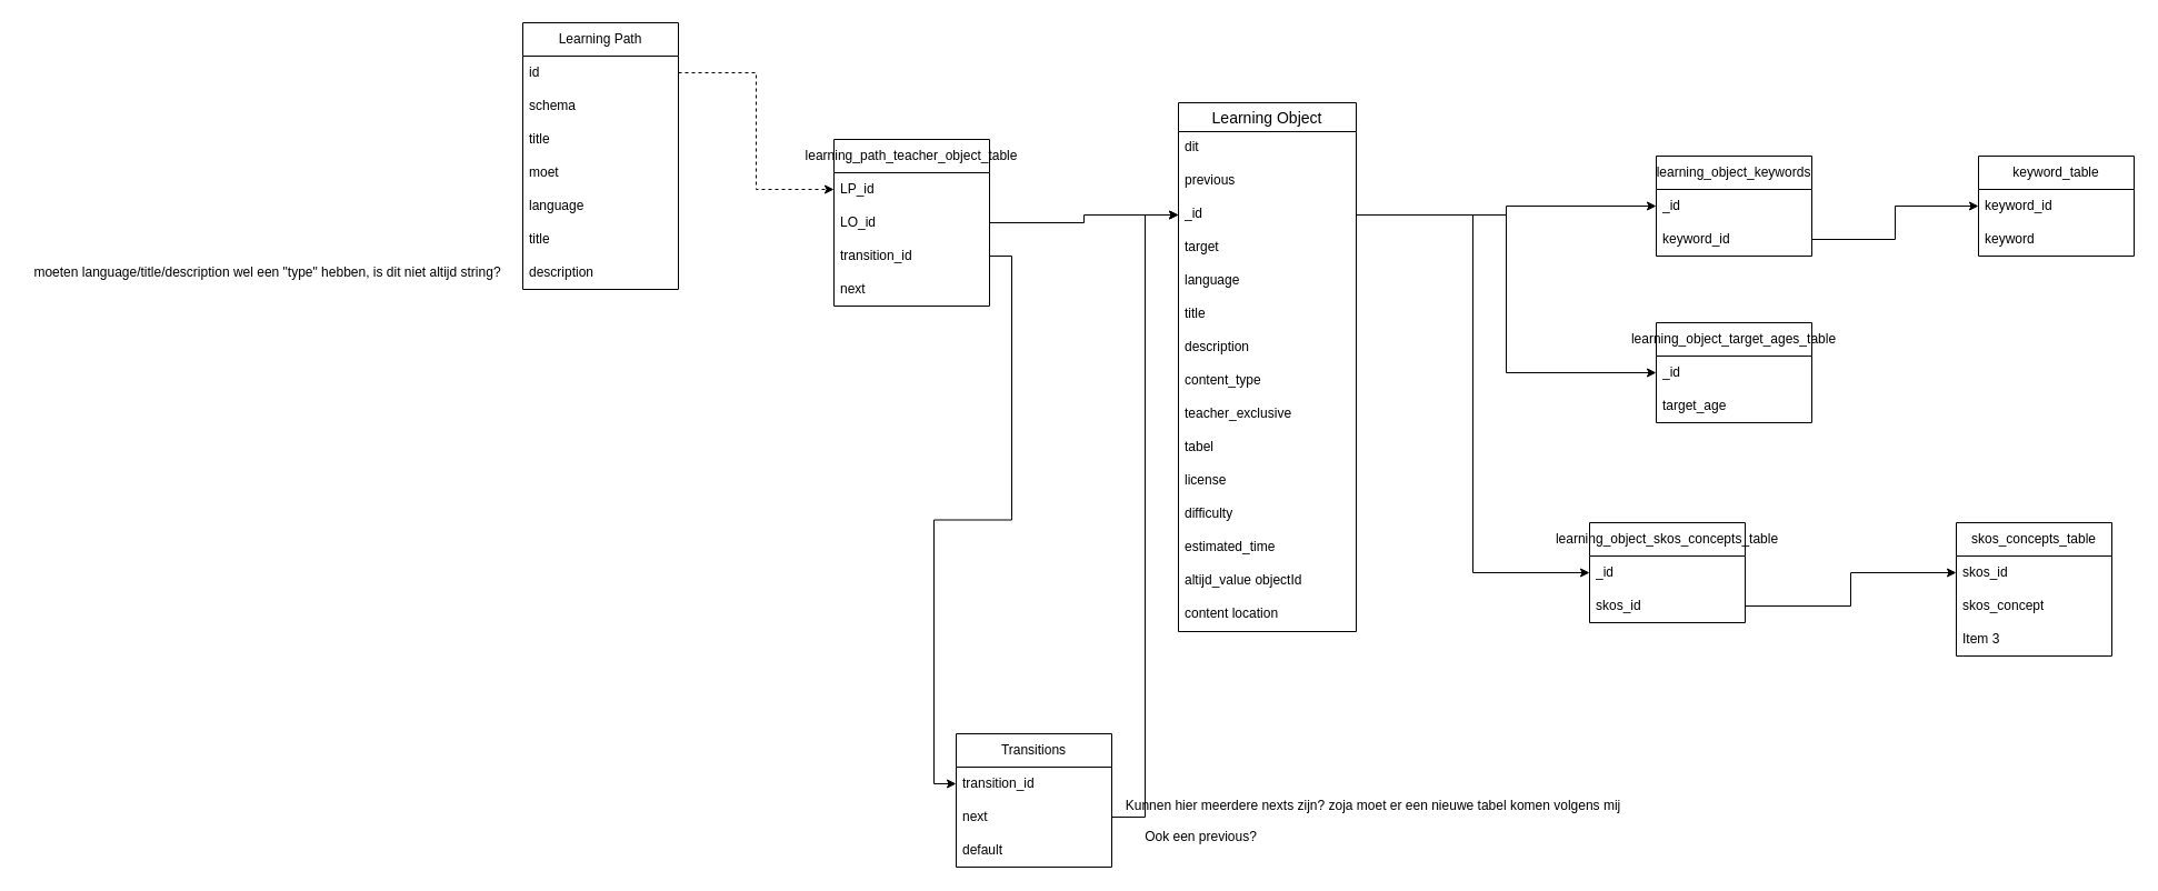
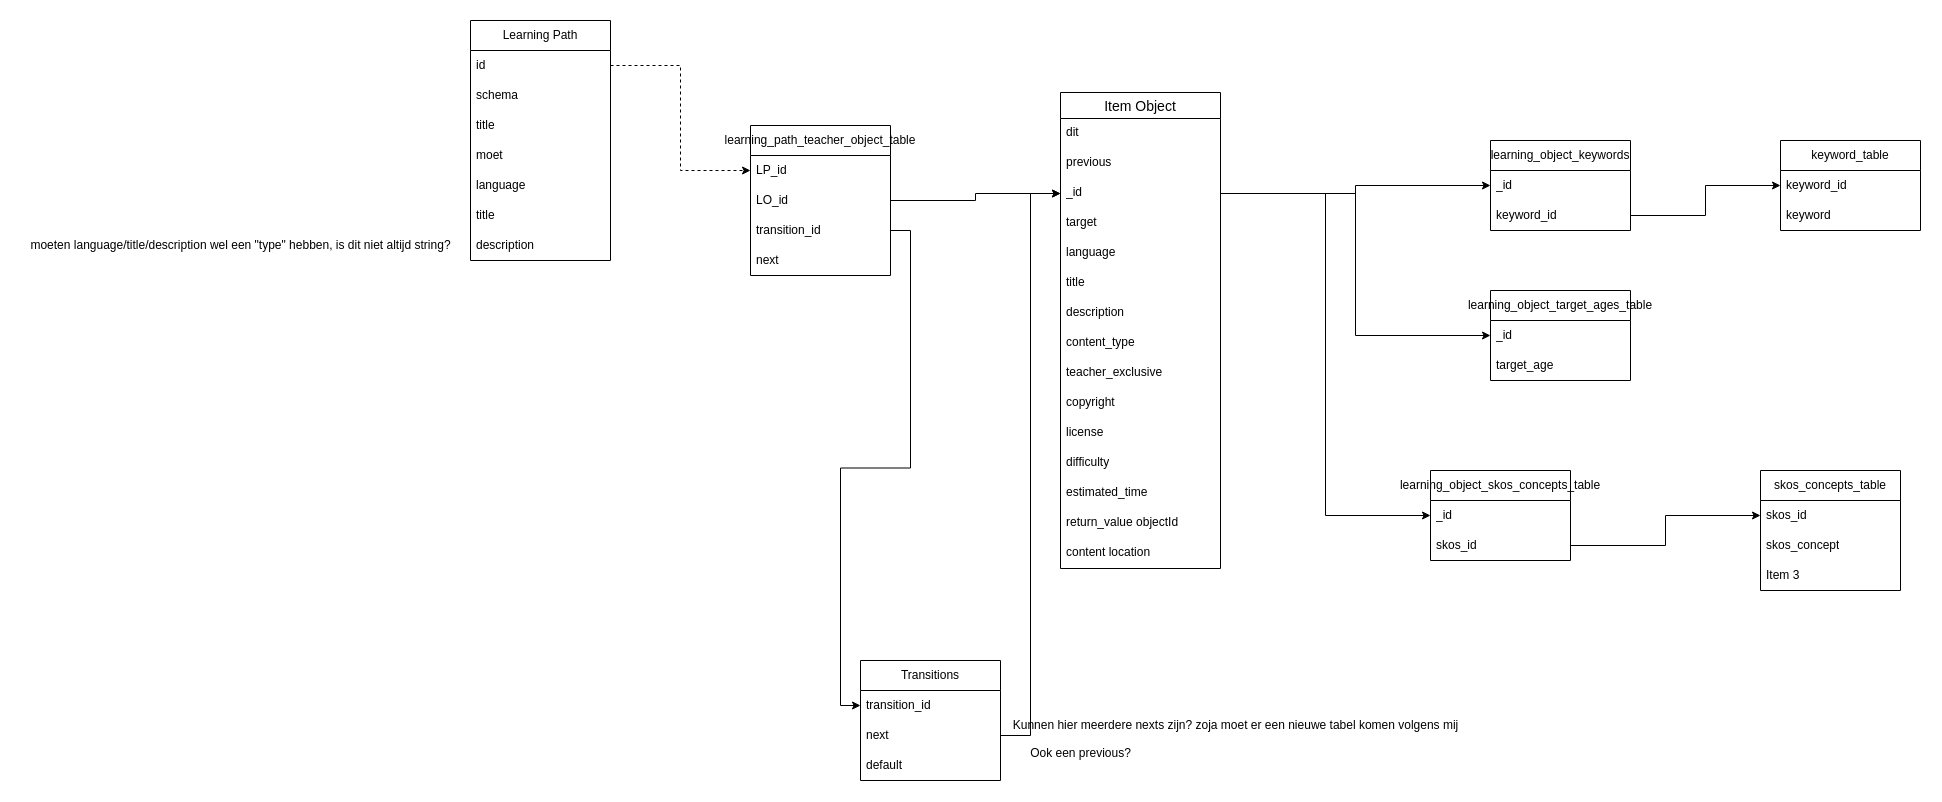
- <mxCell id="2" value="Learning Object" style="swimlane;fontStyle=0;childLayout=stackLayout;horizontal=1;startSize=26;horizontalStack=0;resizeParent=1;resizeParentMax=0;resizeLast=0;collapsible=1;marginBottom=0;align=center;fontSize=14;" vertex="1" parent="1"><mxGeometry x="1060" y="92" width="160" height="476" as="geometry" /></mxCell>
+ <mxCell id="2" value="Item Object" style="swimlane;fontStyle=0;childLayout=stackLayout;horizontal=1;startSize=26;horizontalStack=0;resizeParent=1;resizeParentMax=0;resizeLast=0;collapsible=1;marginBottom=0;align=center;fontSize=14;" vertex="1" parent="1"><mxGeometry x="1060" y="92" width="160" height="476" as="geometry" /></mxCell>
- <mxCell id="12" value="tabel" style="text;strokeColor=none;fillColor=none;spacingLeft=4;spacingRight=4;overflow=hidden;rotatable=0;points=[[0,0.5],[1,0.5]];portConstraint=eastwest;fontSize=12;whiteSpace=wrap;html=1;" vertex="1" parent="2"><mxGeometry y="296" width="160" height="30" as="geometry" /></mxCell>
+ <mxCell id="12" value="copyright" style="text;strokeColor=none;fillColor=none;spacingLeft=4;spacingRight=4;overflow=hidden;rotatable=0;points=[[0,0.5],[1,0.5]];portConstraint=eastwest;fontSize=12;whiteSpace=wrap;html=1;" vertex="1" parent="2"><mxGeometry y="296" width="160" height="30" as="geometry" /></mxCell>
- <mxCell id="16" value="altijd_value objectId" style="text;strokeColor=none;fillColor=none;spacingLeft=4;spacingRight=4;overflow=hidden;rotatable=0;points=[[0,0.5],[1,0.5]];portConstraint=eastwest;fontSize=12;whiteSpace=wrap;html=1;" vertex="1" parent="2"><mxGeometry y="416" width="160" height="30" as="geometry" /></mxCell>
+ <mxCell id="16" value="return_value objectId" style="text;strokeColor=none;fillColor=none;spacingLeft=4;spacingRight=4;overflow=hidden;rotatable=0;points=[[0,0.5],[1,0.5]];portConstraint=eastwest;fontSize=12;whiteSpace=wrap;html=1;" vertex="1" parent="2"><mxGeometry y="416" width="160" height="30" as="geometry" /></mxCell>
